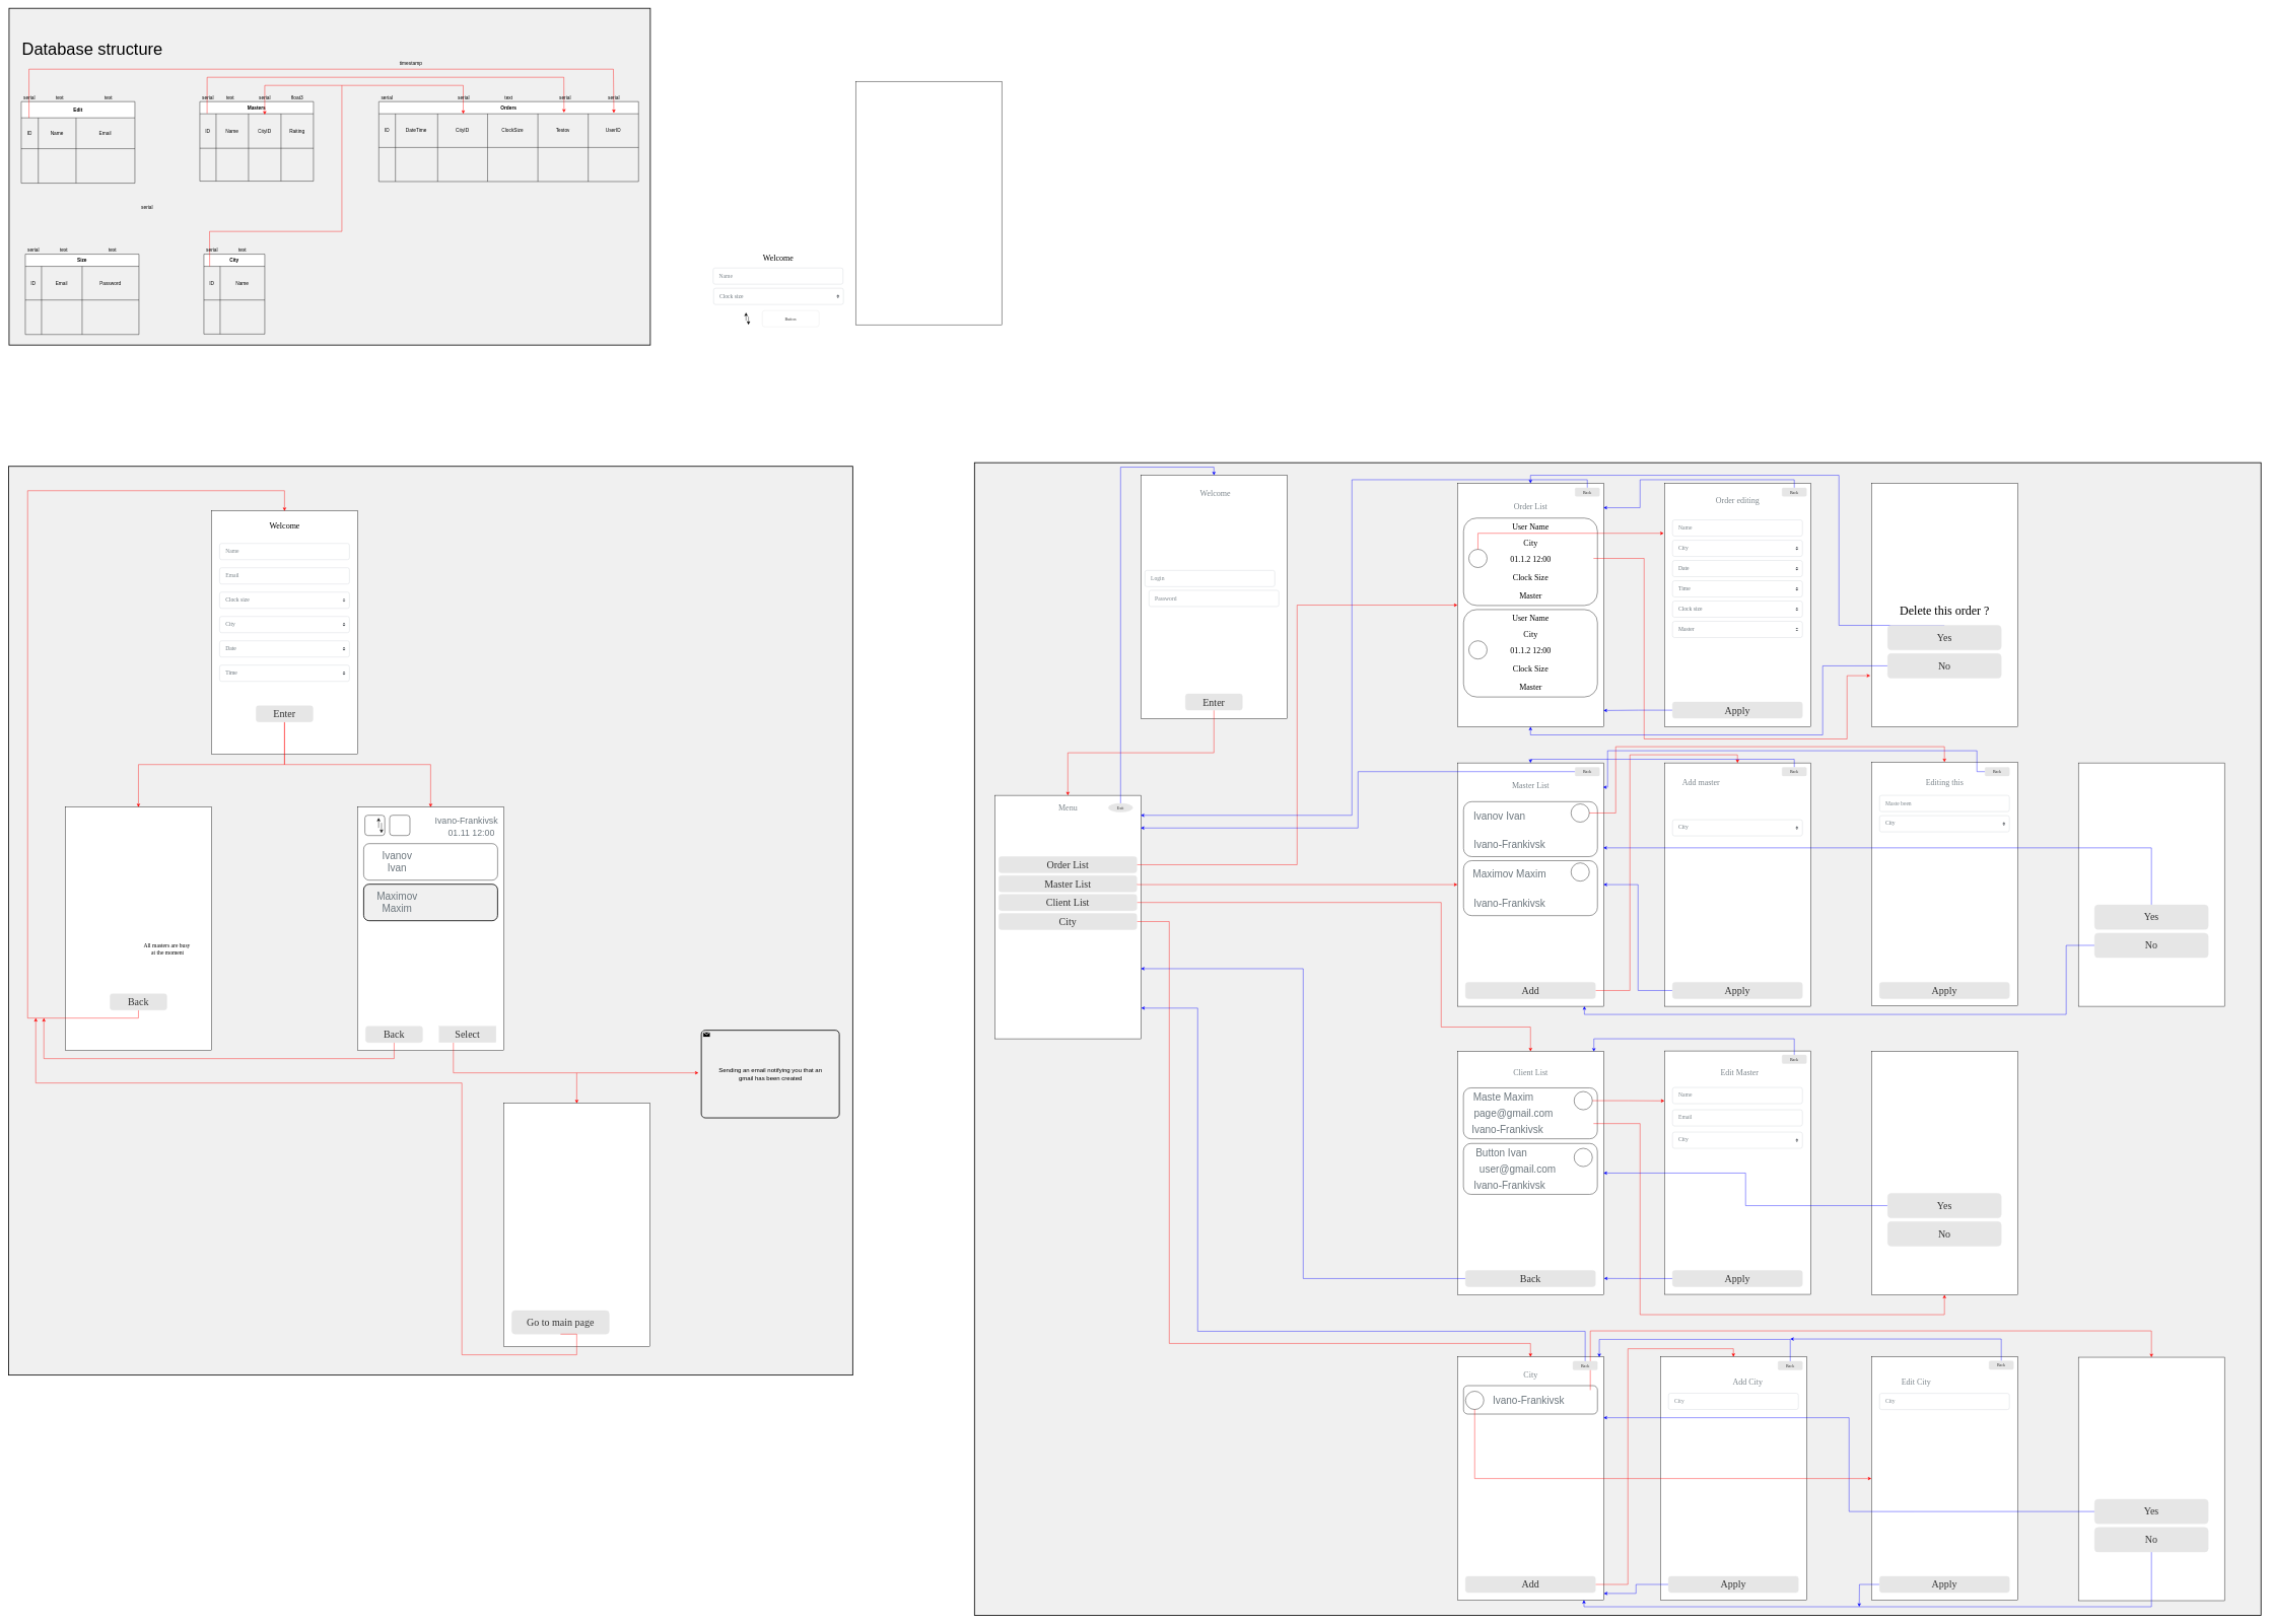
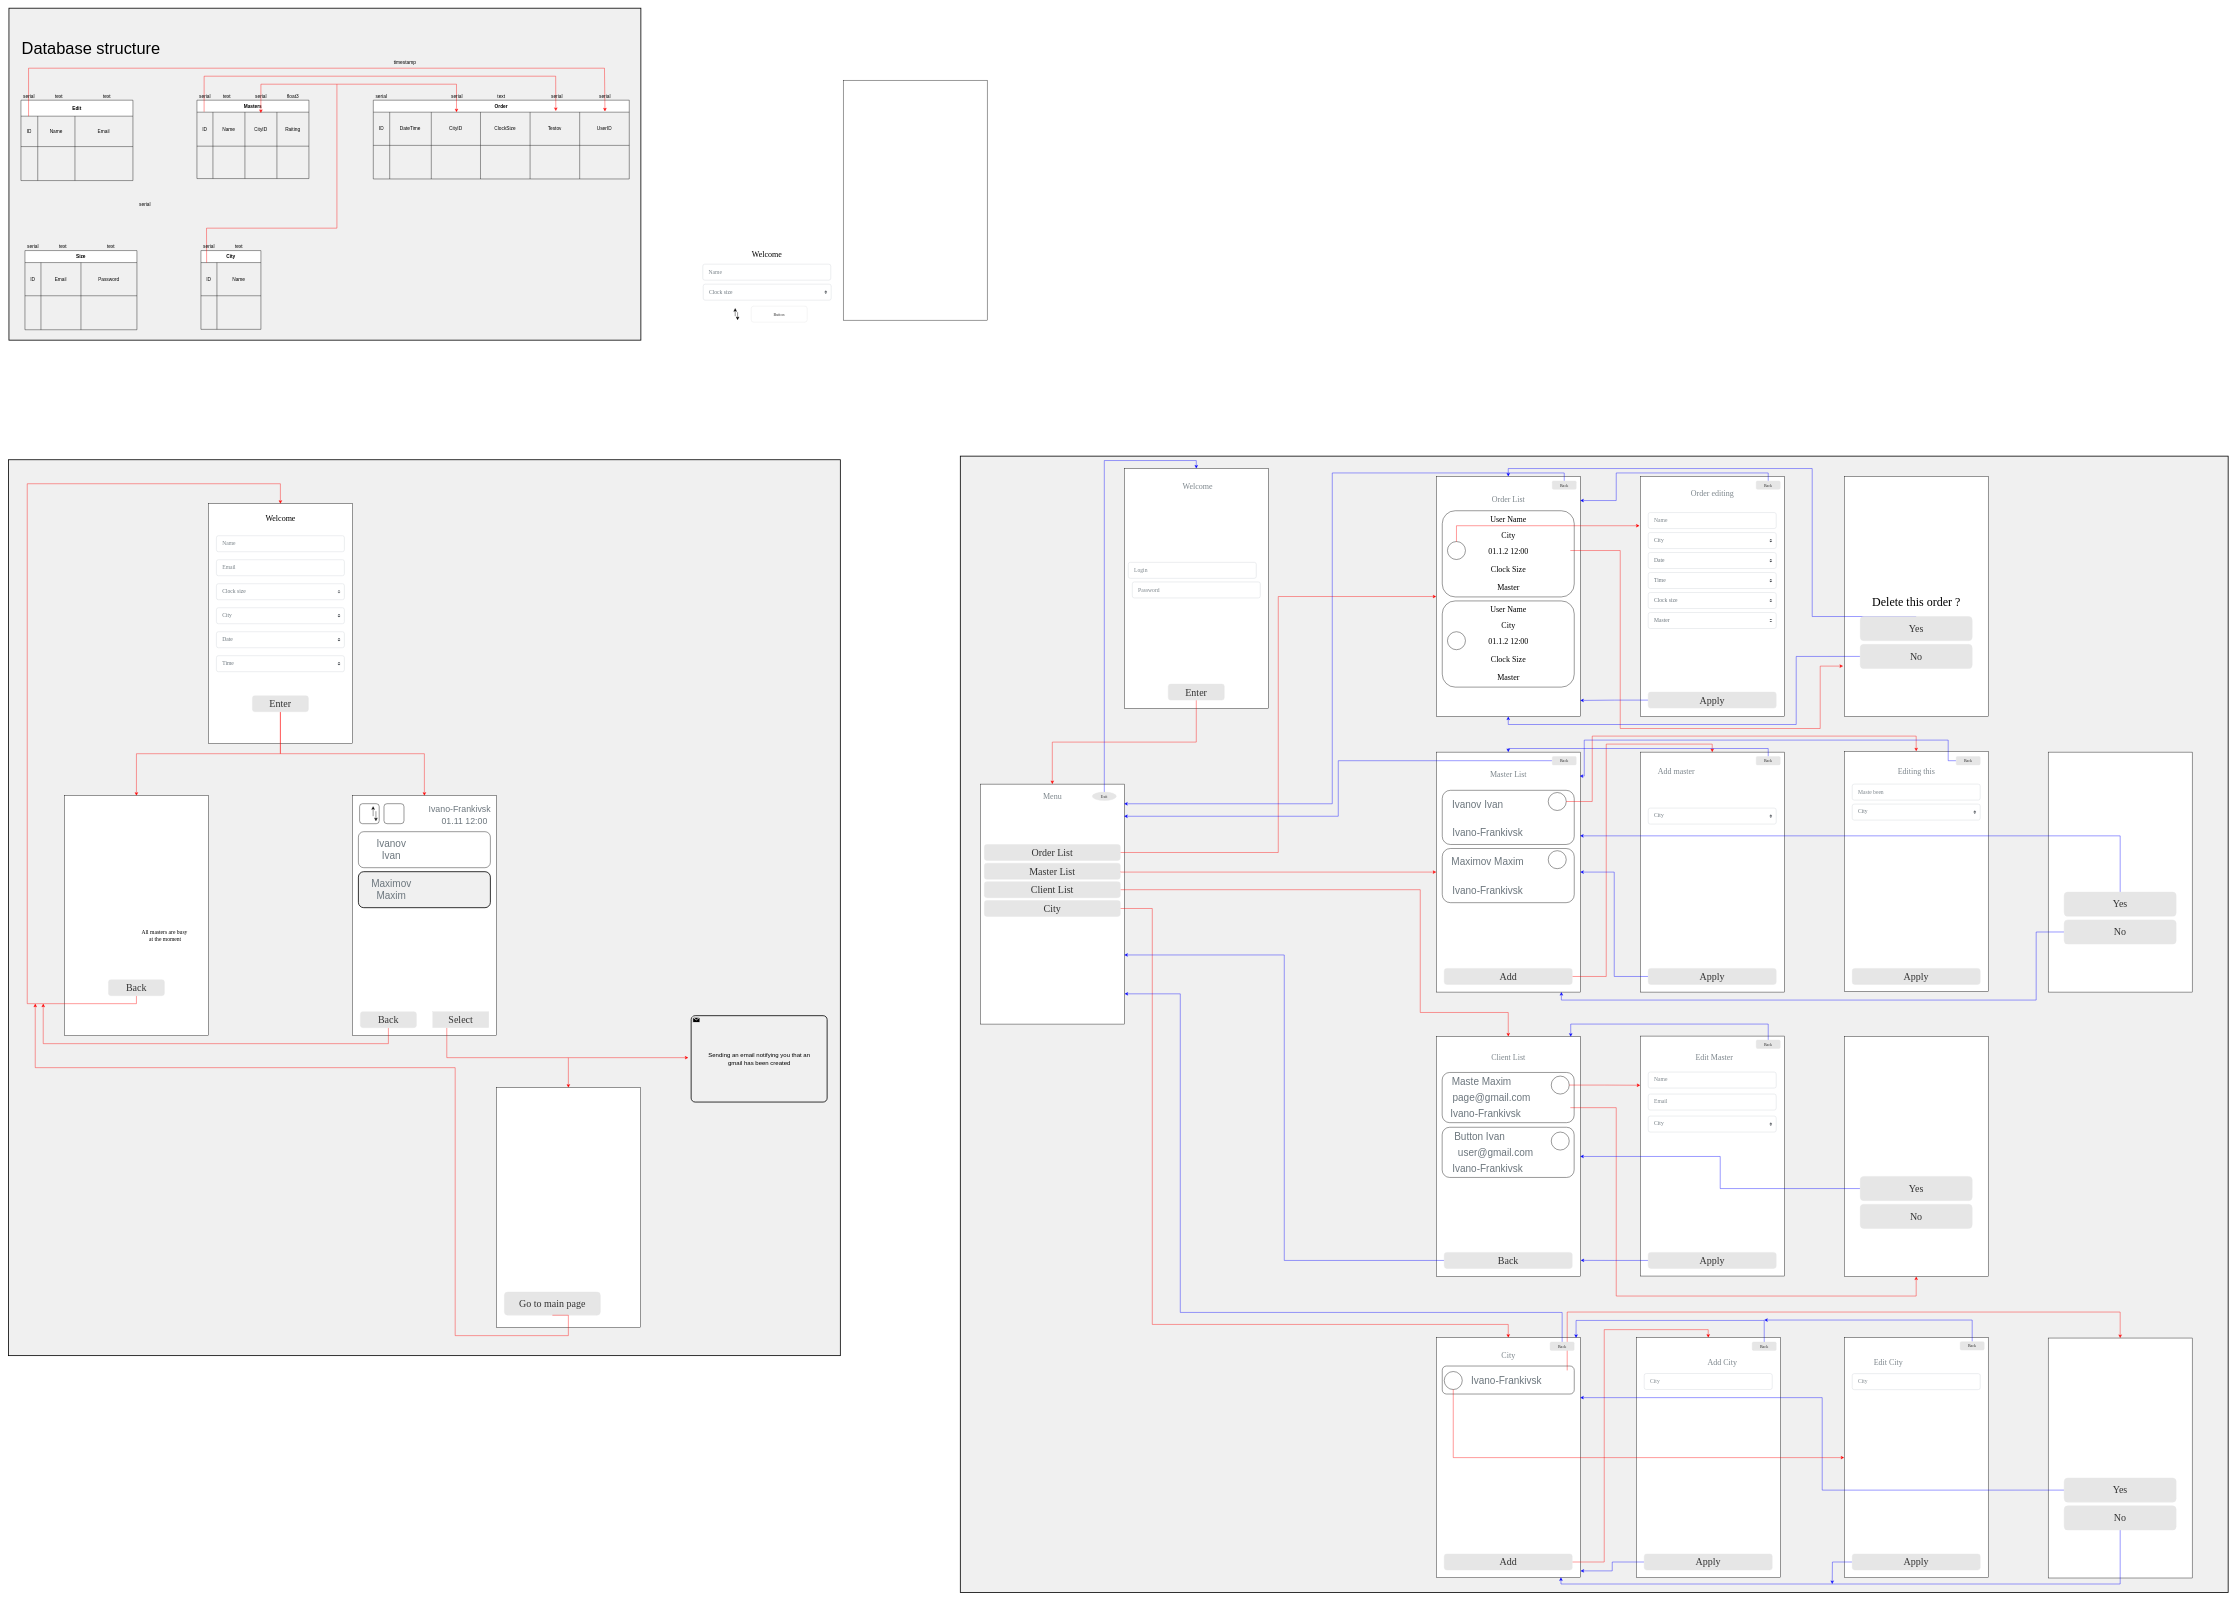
- <mxCell id="24" value="Orders" style="shape=table;startSize=30;container=1;collapsible=0;childLayout=tableLayout;fontStyle=1;align=center;" parent="1" vertex="1"><mxGeometry x="932.28" y="250" width="640" height="197" as="geometry" /></mxCell>
+ <mxCell id="24" value="Order" style="shape=table;startSize=30;container=1;collapsible=0;childLayout=tableLayout;fontStyle=1;align=center;" parent="1" vertex="1"><mxGeometry x="932.28" y="250" width="640" height="197" as="geometry" /></mxCell>
